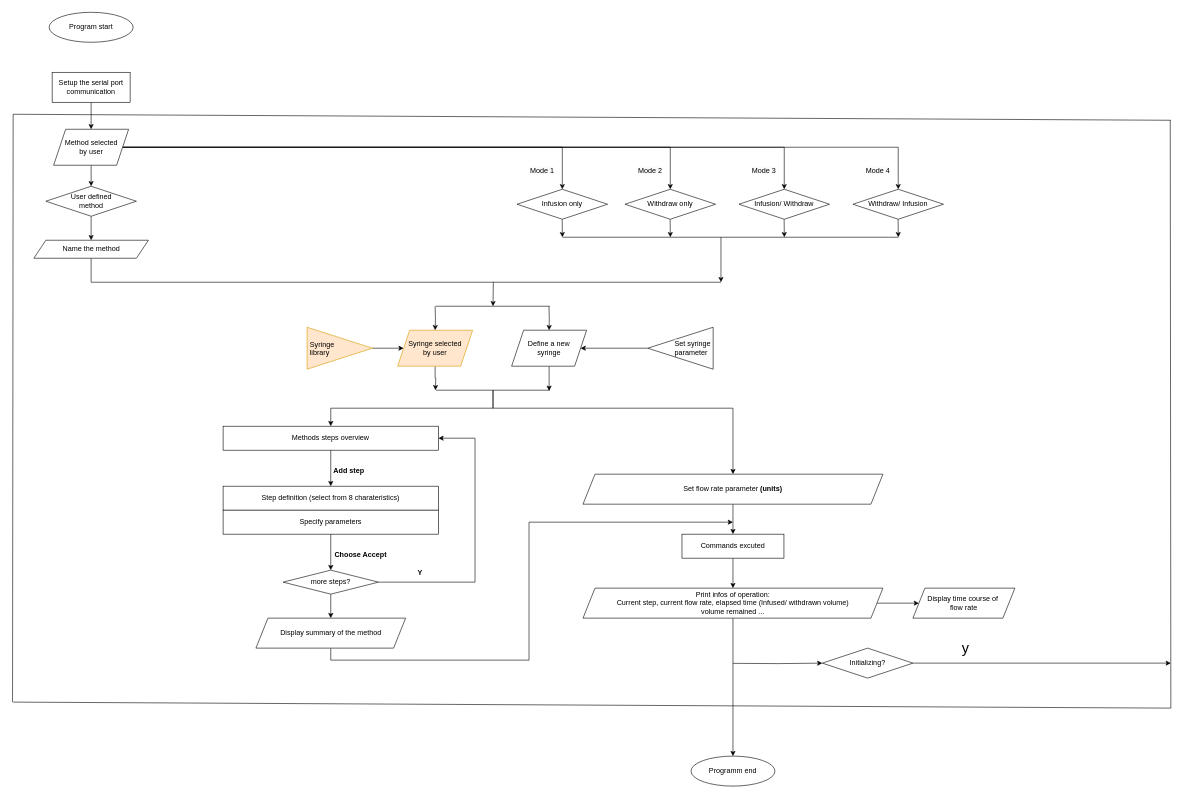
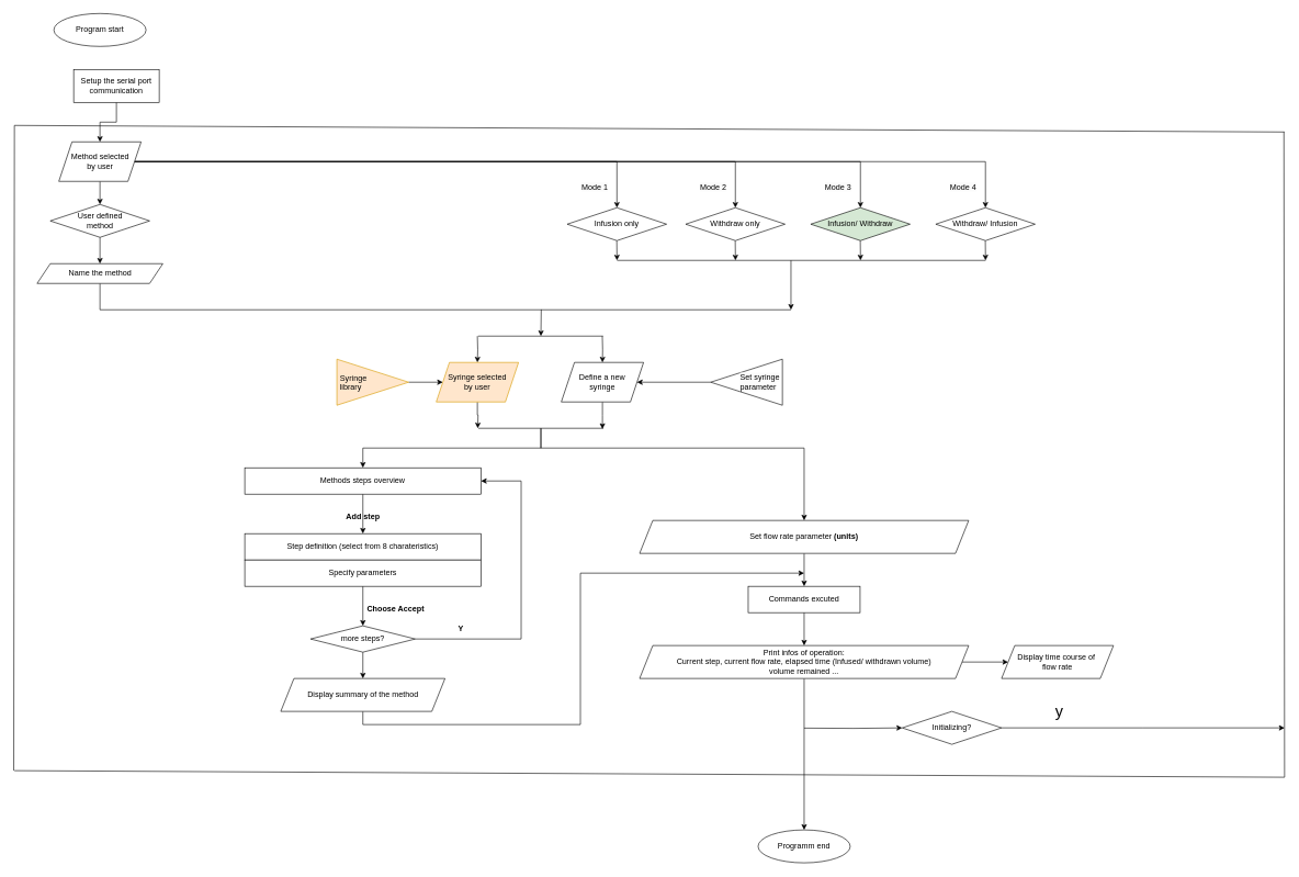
- <mxCell id="4" value="Setup the serial port communication" style="rounded=0;whiteSpace=wrap;html=1;labelBackgroundColor=none;" parent="1" vertex="1"><mxGeometry x="86" y="120" width="130" height="50" as="geometry" /></mxCell>
+ <mxCell id="4" value="Setup the serial port communication" style="rounded=0;whiteSpace=wrap;html=1;labelBackgroundColor=none;" parent="1" vertex="1"><mxGeometry x="111" y="105" width="130" height="50" as="geometry" /></mxCell>
- <mxCell id="11" value="Infusion/ Withdraw" style="rhombus;whiteSpace=wrap;html=1;labelBackgroundColor=none;" parent="1" vertex="1"><mxGeometry x="1231" y="315" width="151" height="50" as="geometry" /></mxCell>
+ <mxCell id="11" value="Infusion/ Withdraw" style="rhombus;whiteSpace=wrap;html=1;labelBackgroundColor=none;fillColor=#d5e8d4;" parent="1" vertex="1"><mxGeometry x="1231" y="315" width="151" height="50" as="geometry" /></mxCell>
- <mxCell id="54" value="&lt;b&gt;Add step&lt;/b&gt;" style="text;html=1;strokeColor=none;fillColor=none;align=center;verticalAlign=middle;whiteSpace=wrap;rounded=0;" vertex="1" parent="39"><mxGeometry x="531" y="580" width="60" height="30" as="geometry" /></mxCell>
+ <mxCell id="54" value="&lt;b&gt;Add step&lt;/b&gt;" style="text;html=1;strokeColor=none;fillColor=none;align=center;verticalAlign=middle;whiteSpace=wrap;rounded=0;" vertex="1" parent="39"><mxGeometry x="501" y="580" width="60" height="30" as="geometry" /></mxCell>
